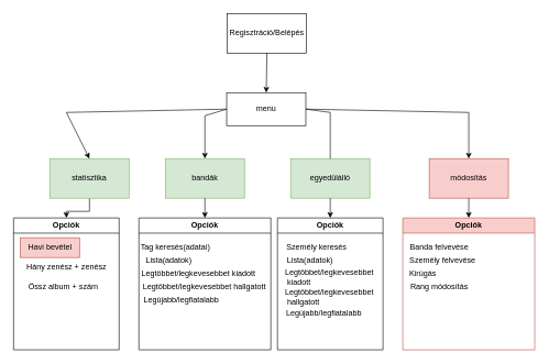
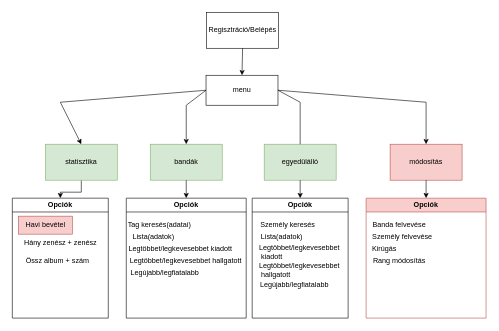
- <mxCell id="2" value="menu" style="rounded=0;whiteSpace=wrap;html=1;" vertex="1" parent="1"><mxGeometry x="343" y="140" width="120" height="50" as="geometry" /></mxCell>
+ <mxCell id="2" value="menu" style="rounded=0;whiteSpace=wrap;html=1;" vertex="1" parent="1"><mxGeometry x="343" y="125" width="120" height="50" as="geometry" /></mxCell>
